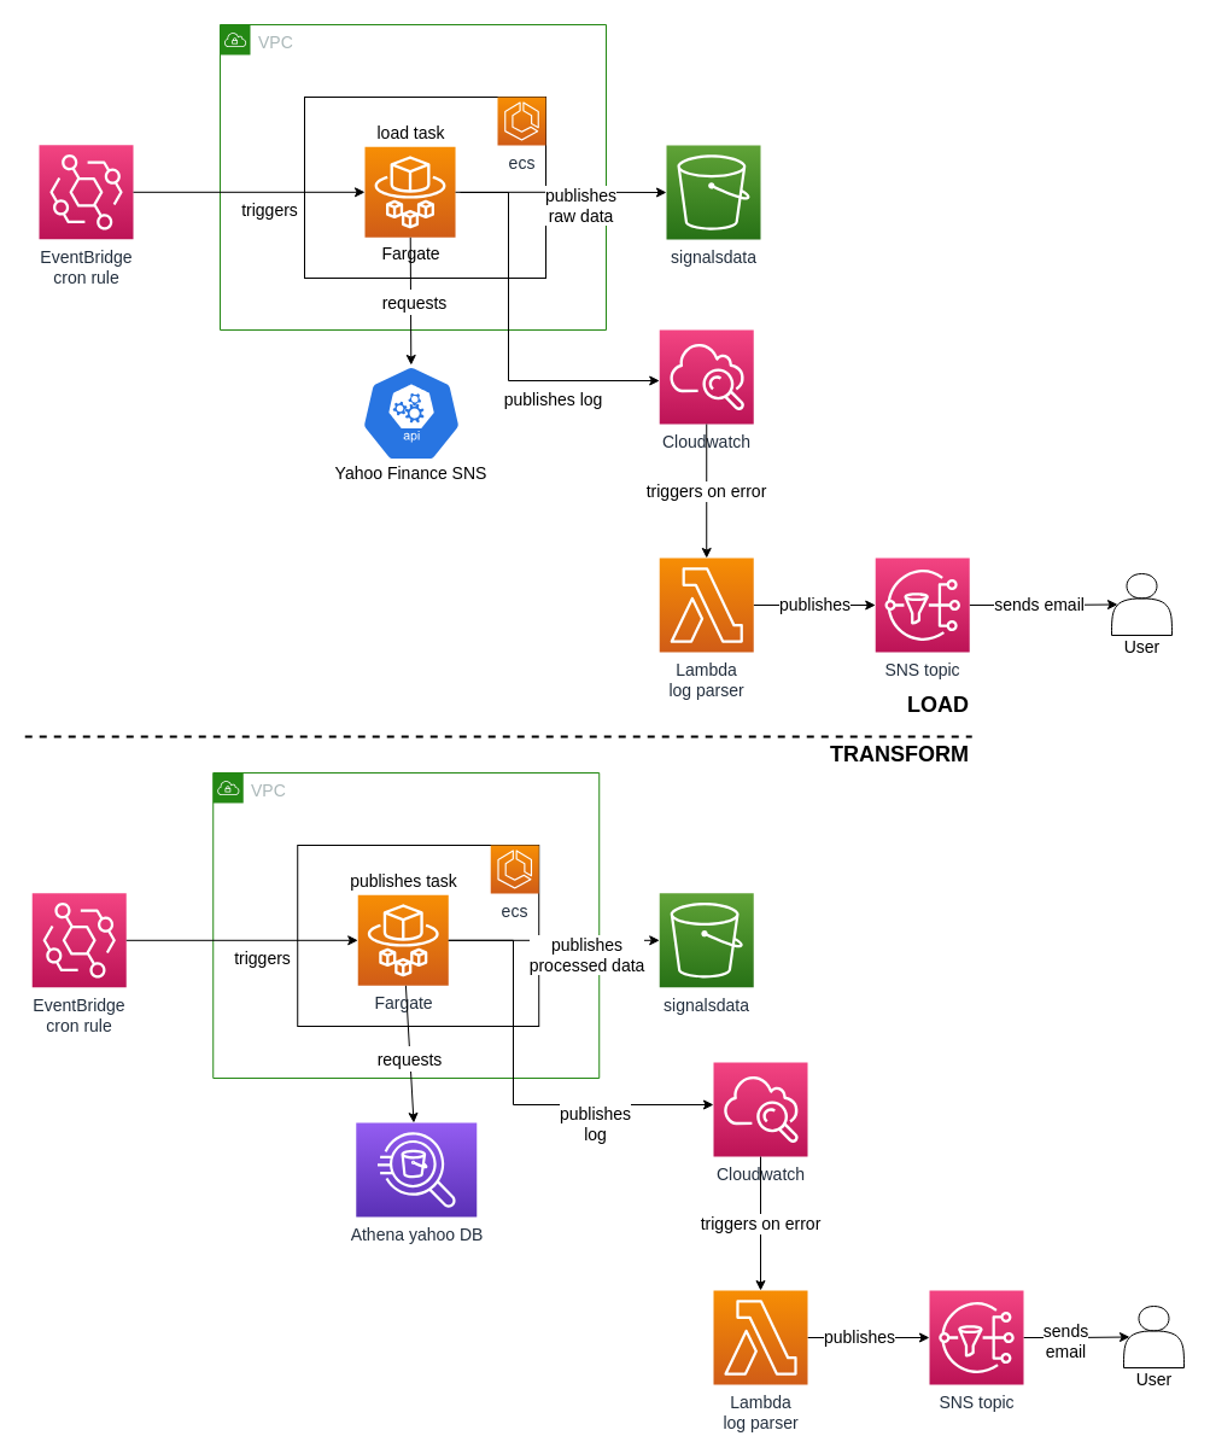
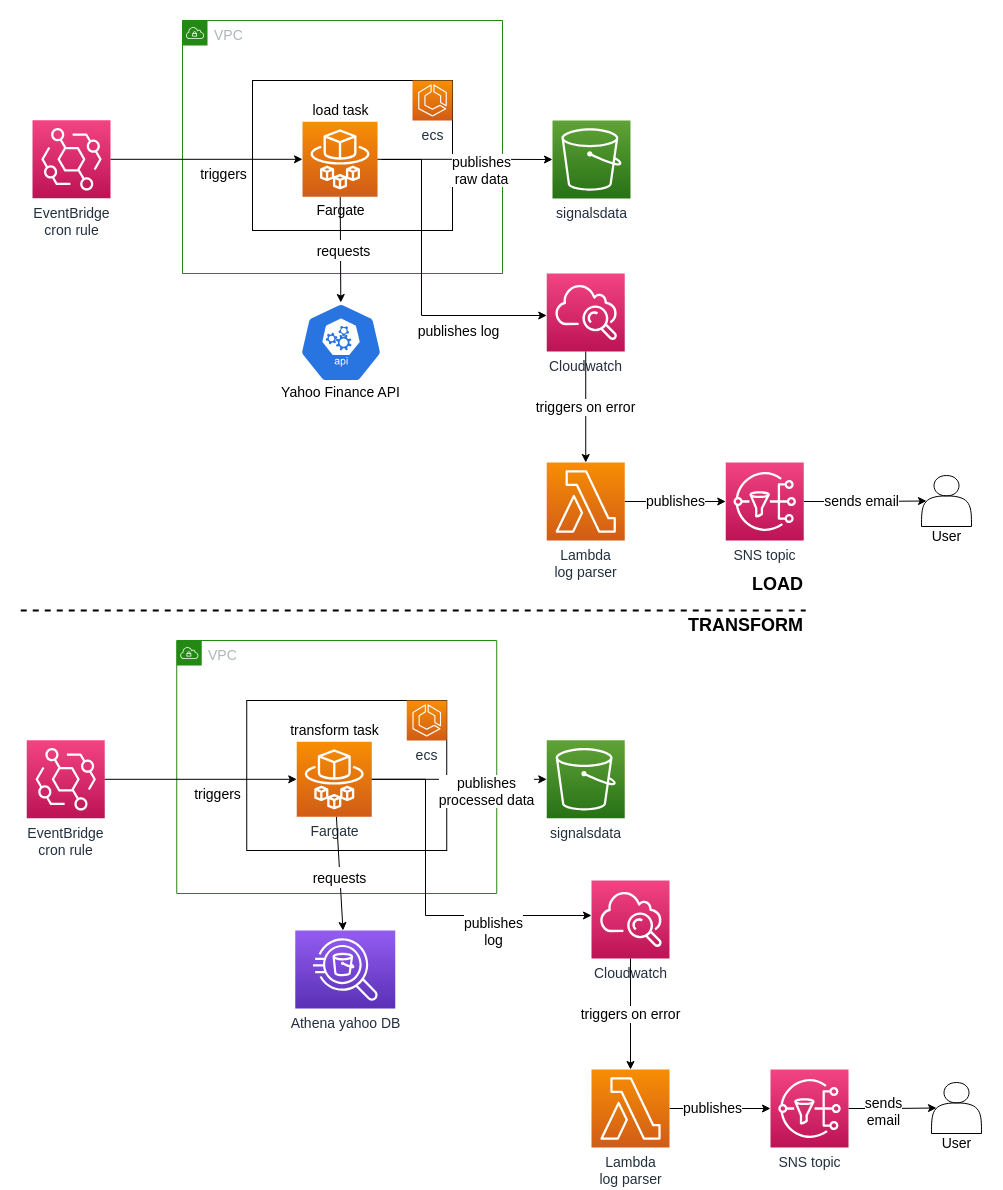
- <mxCell id="15" value="Yahoo Finance SNS" style="text;html=1;align=center;verticalAlign=middle;resizable=0;points=[];autosize=1;fontSize=14;" parent="13" vertex="1"><mxGeometry x="-63.76" y="70" width="130" height="20" as="geometry" /></mxCell>
+ <mxCell id="15" value="Yahoo Finance API" style="text;html=1;align=center;verticalAlign=middle;resizable=0;points=[];autosize=1;fontSize=14;" parent="13" vertex="1"><mxGeometry x="-63.76" y="70" width="130" height="20" as="geometry" /></mxCell>
- <mxCell id="35" value="publishes task" style="text;html=1;align=center;verticalAlign=middle;resizable=0;points=[];autosize=1;fontSize=14;" parent="33" vertex="1"><mxGeometry x="20" width="100" height="20" as="geometry" /></mxCell>
+ <mxCell id="35" value="transform task" style="text;html=1;align=center;verticalAlign=middle;resizable=0;points=[];autosize=1;fontSize=14;" parent="33" vertex="1"><mxGeometry x="20" width="100" height="20" as="geometry" /></mxCell>
